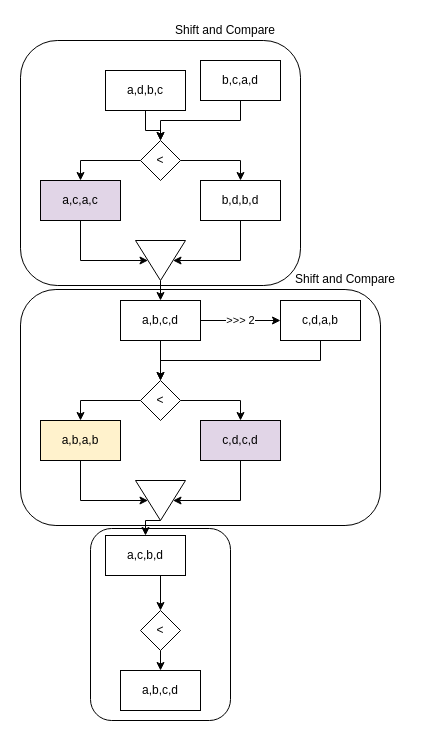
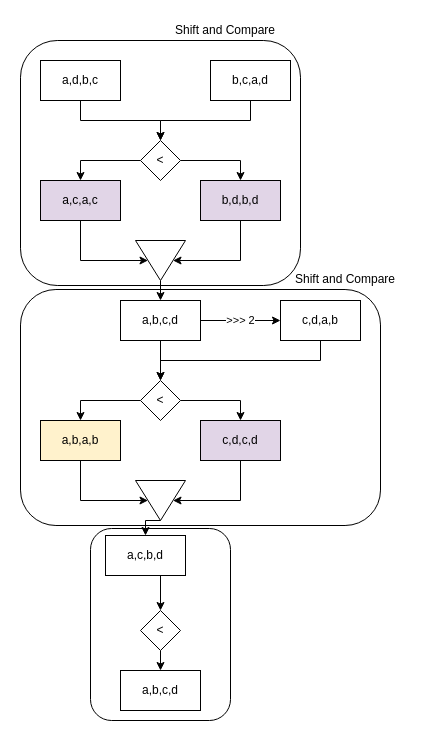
- <mxCell id="8" value="b,c,a,d" style="rounded=0;whiteSpace=wrap;html=1;" vertex="1" parent="1"><mxGeometry x="200" y="60" width="80" height="40" as="geometry" /></mxCell>
+ <mxCell id="8" value="b,c,a,d" style="rounded=0;whiteSpace=wrap;html=1;" vertex="1" parent="1"><mxGeometry x="210" y="60" width="80" height="40" as="geometry" /></mxCell>
- <mxCell id="6" value="a,d,b,c" style="rounded=0;whiteSpace=wrap;html=1;" vertex="1" parent="1"><mxGeometry x="105" y="70" width="80" height="40" as="geometry" /></mxCell>
+ <mxCell id="6" value="a,d,b,c" style="rounded=0;whiteSpace=wrap;html=1;" vertex="1" parent="1"><mxGeometry x="40" y="60" width="80" height="40" as="geometry" /></mxCell>
- <mxCell id="15" value="b,d,b,d" style="rounded=0;whiteSpace=wrap;html=1;" vertex="1" parent="1"><mxGeometry x="200" y="180" width="80" height="40" as="geometry" /></mxCell>
+ <mxCell id="15" value="b,d,b,d" style="rounded=0;whiteSpace=wrap;html=1;fillColor=#e1d5e7;" vertex="1" parent="1"><mxGeometry x="200" y="180" width="80" height="40" as="geometry" /></mxCell>
